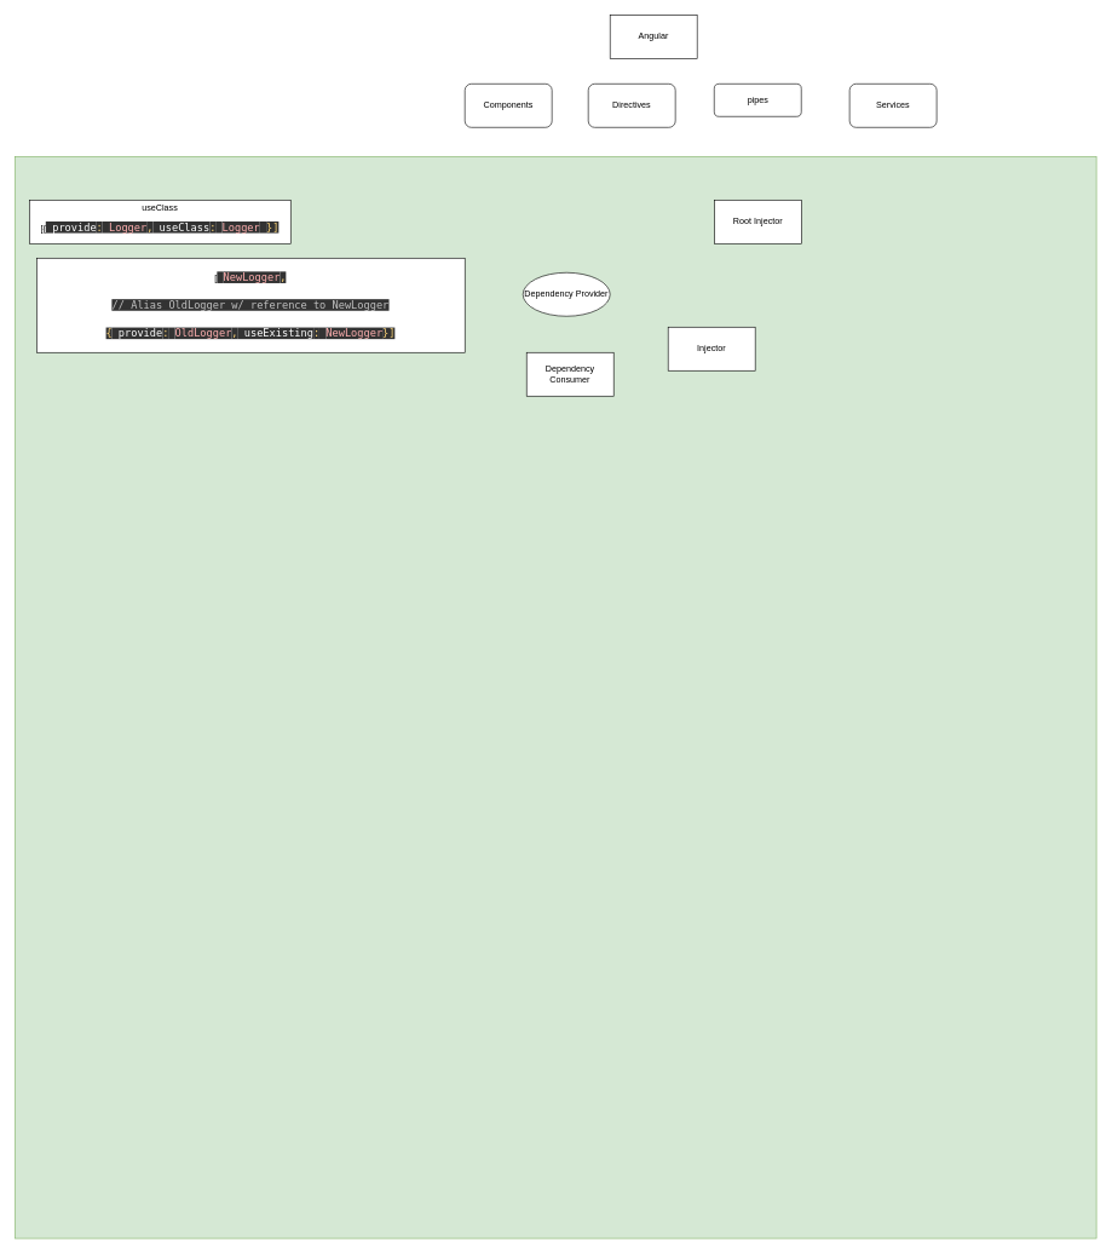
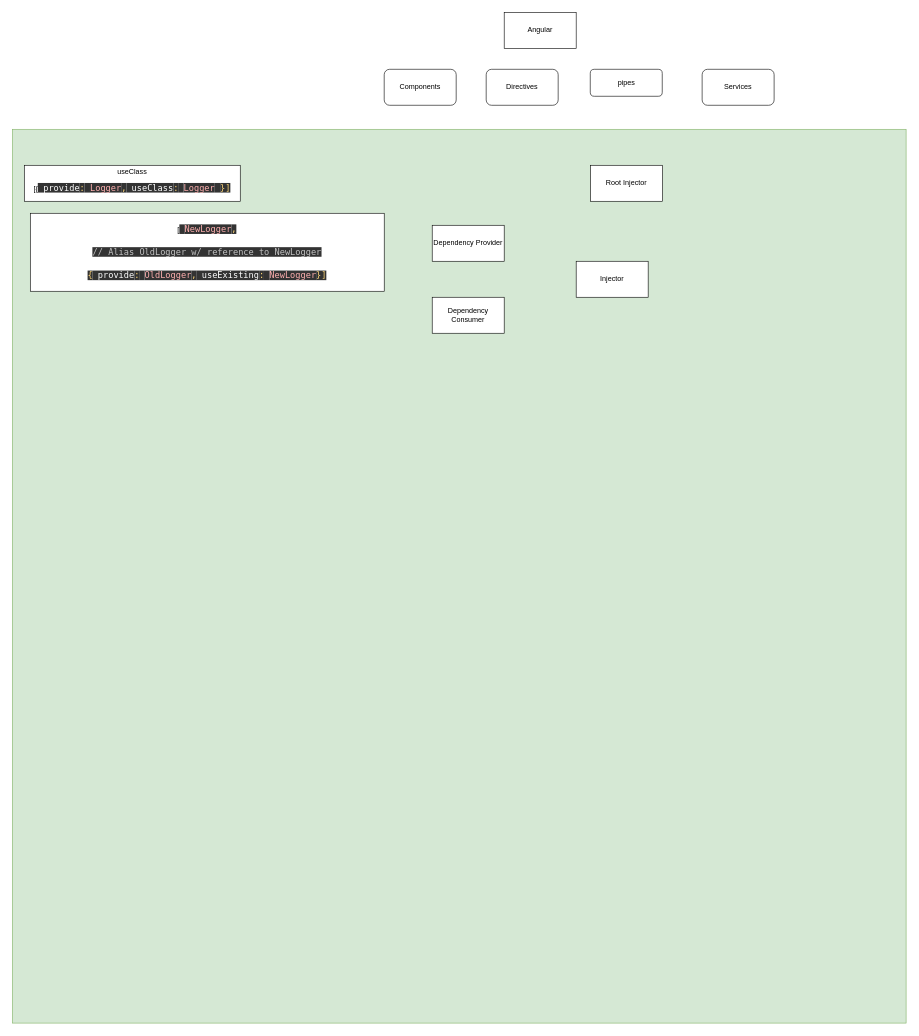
- <mxCell id="9" value="Dependency Provider" style="ellipse;whiteSpace=wrap;html=1;" vertex="1" parent="1"><mxGeometry x="720" y="375" width="120" height="60" as="geometry" /></mxCell>
+ <mxCell id="9" value="Dependency Provider" style="rounded=0;whiteSpace=wrap;html=1;" vertex="1" parent="1"><mxGeometry x="720" y="375" width="120" height="60" as="geometry" /></mxCell>
- <mxCell id="11" value="Injector" style="rounded=0;whiteSpace=wrap;html=1;" vertex="1" parent="1"><mxGeometry x="920" y="450" width="120" height="60" as="geometry" /></mxCell>
+ <mxCell id="11" value="Injector" style="rounded=0;whiteSpace=wrap;html=1;" vertex="1" parent="1"><mxGeometry x="960" y="435" width="120" height="60" as="geometry" /></mxCell>
- <mxCell id="10" value="Dependency Consumer" style="rounded=0;whiteSpace=wrap;html=1;" vertex="1" parent="1"><mxGeometry x="725" y="485" width="120" height="60" as="geometry" /></mxCell>
+ <mxCell id="10" value="Dependency Consumer" style="rounded=0;whiteSpace=wrap;html=1;" vertex="1" parent="1"><mxGeometry x="720" y="495" width="120" height="60" as="geometry" /></mxCell>
